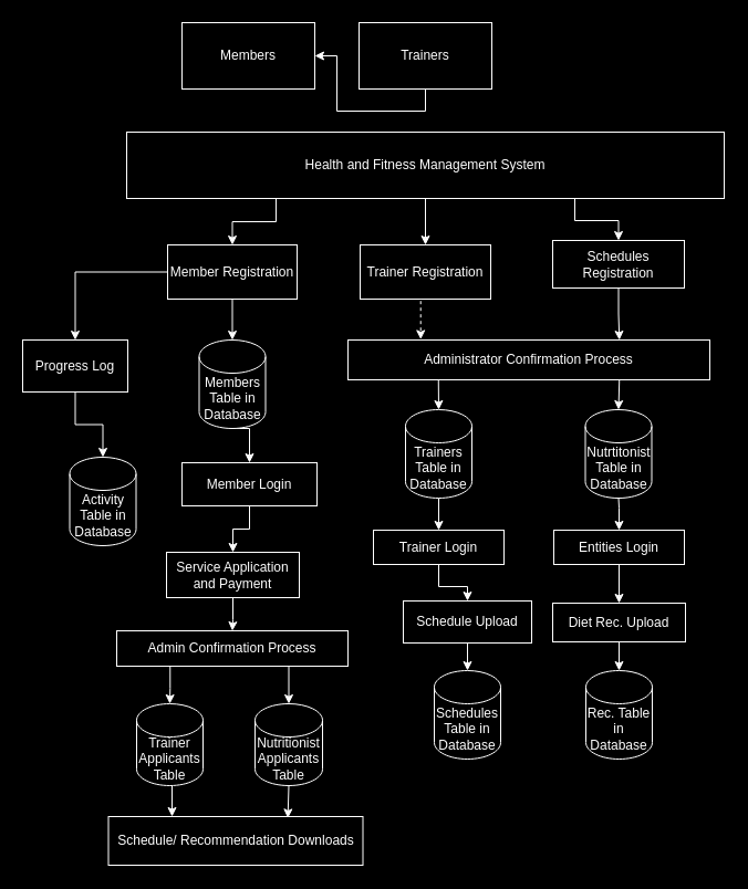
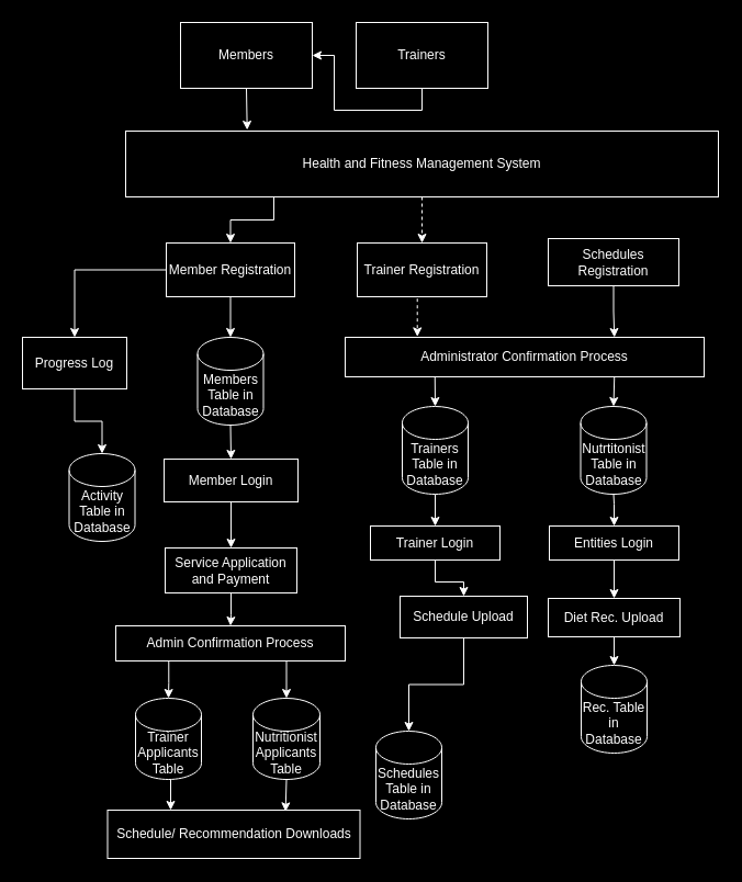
+ <mxCell id="9" style="edgeStyle=orthogonalEdgeStyle;rounded=0;orthogonalLoop=1;jettySize=auto;html=1;exitX=0.5;exitY=1;exitDx=0;exitDy=0;entryX=0.205;entryY=-0.017;entryDx=0;entryDy=0;entryPerimeter=0;strokeColor=#FFFFFF;" parent="1" source="6" target="5" edge="1"><mxGeometry relative="1" as="geometry" /></mxCell>
- <mxCell id="2" style="edgeStyle=orthogonalEdgeStyle;rounded=0;orthogonalLoop=1;jettySize=auto;html=1;exitX=0.5;exitY=1;exitDx=0;exitDy=0;entryX=0.5;entryY=0;entryDx=0;entryDy=0;strokeColor=#FFFFFF;" parent="1" source="5" target="12" edge="1"><mxGeometry relative="1" as="geometry" /></mxCell>
+ <mxCell id="2" style="edgeStyle=orthogonalEdgeStyle;rounded=0;orthogonalLoop=1;jettySize=auto;html=1;exitX=0.5;exitY=1;exitDx=0;exitDy=0;entryX=0.5;entryY=0;entryDx=0;entryDy=0;strokeColor=#FFFFFF;dashed=1;" parent="1" source="5" target="12" edge="1"><mxGeometry relative="1" as="geometry" /></mxCell>
- <mxCell id="3" style="edgeStyle=orthogonalEdgeStyle;rounded=0;orthogonalLoop=1;jettySize=auto;html=1;exitX=0.75;exitY=1;exitDx=0;exitDy=0;entryX=0.5;entryY=0;entryDx=0;entryDy=0;strokeColor=#FFFFFF;" parent="1" source="5" target="14" edge="1"><mxGeometry relative="1" as="geometry" /></mxCell>
- <mxCell id="18" value="Member Login" style="rounded=0;whiteSpace=wrap;html=1;fontColor=#FFFFFF;labelBackgroundColor=#000000;fillColor=#000000;strokeColor=#FFFFFF;" parent="1" vertex="1"><mxGeometry x="164" y="418" width="122" height="39" as="geometry" /></mxCell>
+ <mxCell id="18" value="Member Login" style="rounded=0;whiteSpace=wrap;html=1;fontColor=#FFFFFF;labelBackgroundColor=#000000;fillColor=#000000;strokeColor=#FFFFFF;" parent="1" vertex="1"><mxGeometry x="149" y="418" width="122" height="39" as="geometry" /></mxCell>
- <mxCell id="47" value="Schedules Table in Database" style="shape=cylinder3;whiteSpace=wrap;html=1;boundedLbl=1;backgroundOutline=1;size=15;fontColor=#FFFFFF;fillColor=#000000;strokeColor=#FFFFFF;" vertex="1" parent="1"><mxGeometry x="392" y="606" width="60" height="80" as="geometry" /></mxCell>
+ <mxCell id="47" value="Schedules Table in Database" style="shape=cylinder3;whiteSpace=wrap;html=1;boundedLbl=1;backgroundOutline=1;size=15;fontColor=#FFFFFF;fillColor=#000000;strokeColor=#FFFFFF;" vertex="1" parent="1"><mxGeometry x="342" y="666" width="60" height="80" as="geometry" /></mxCell>
